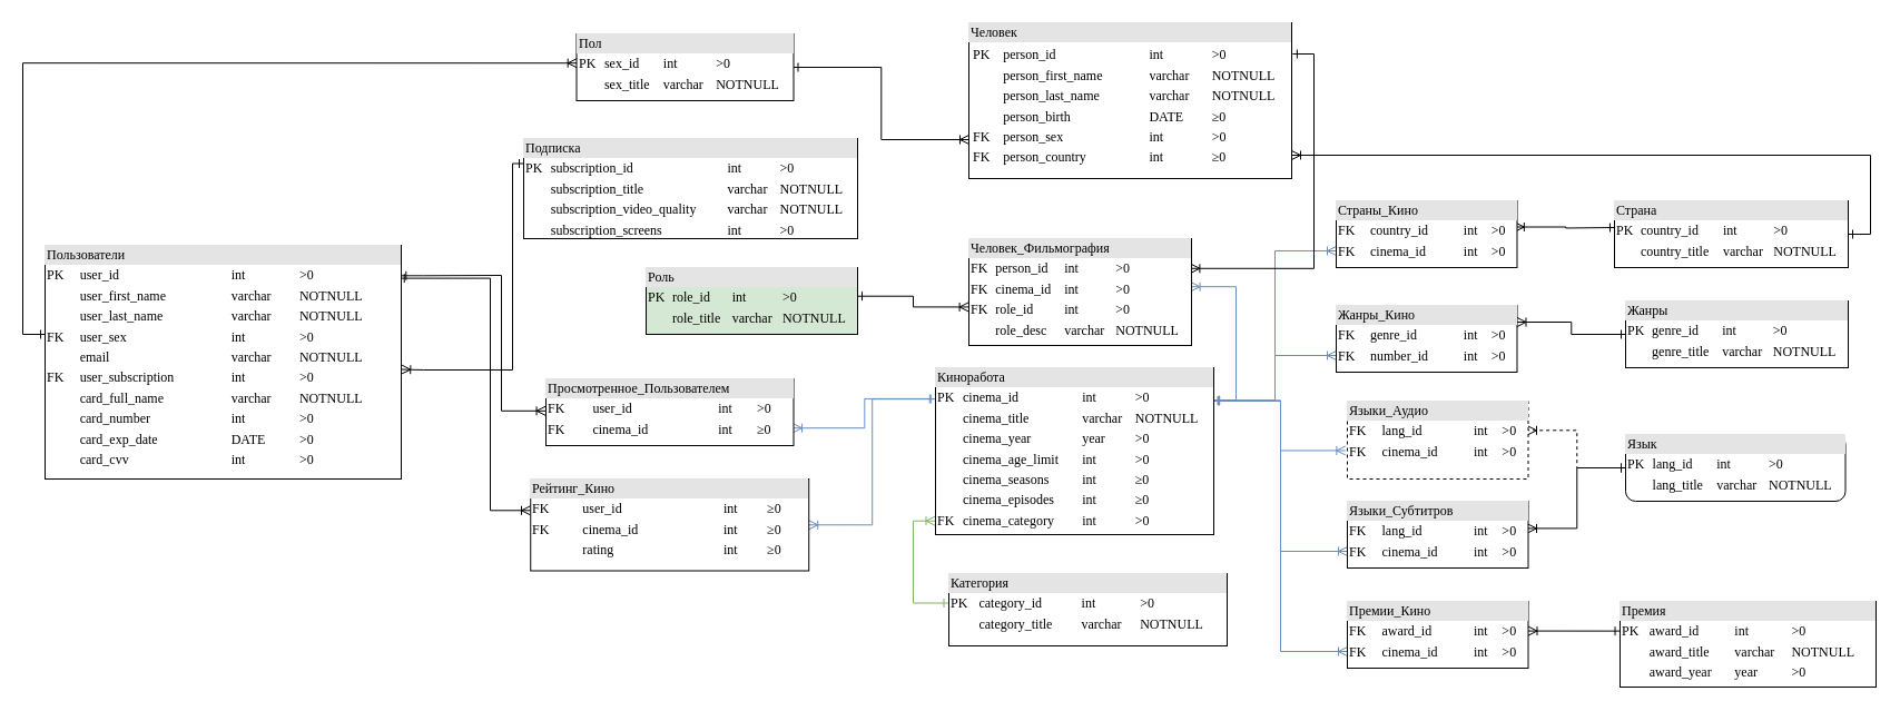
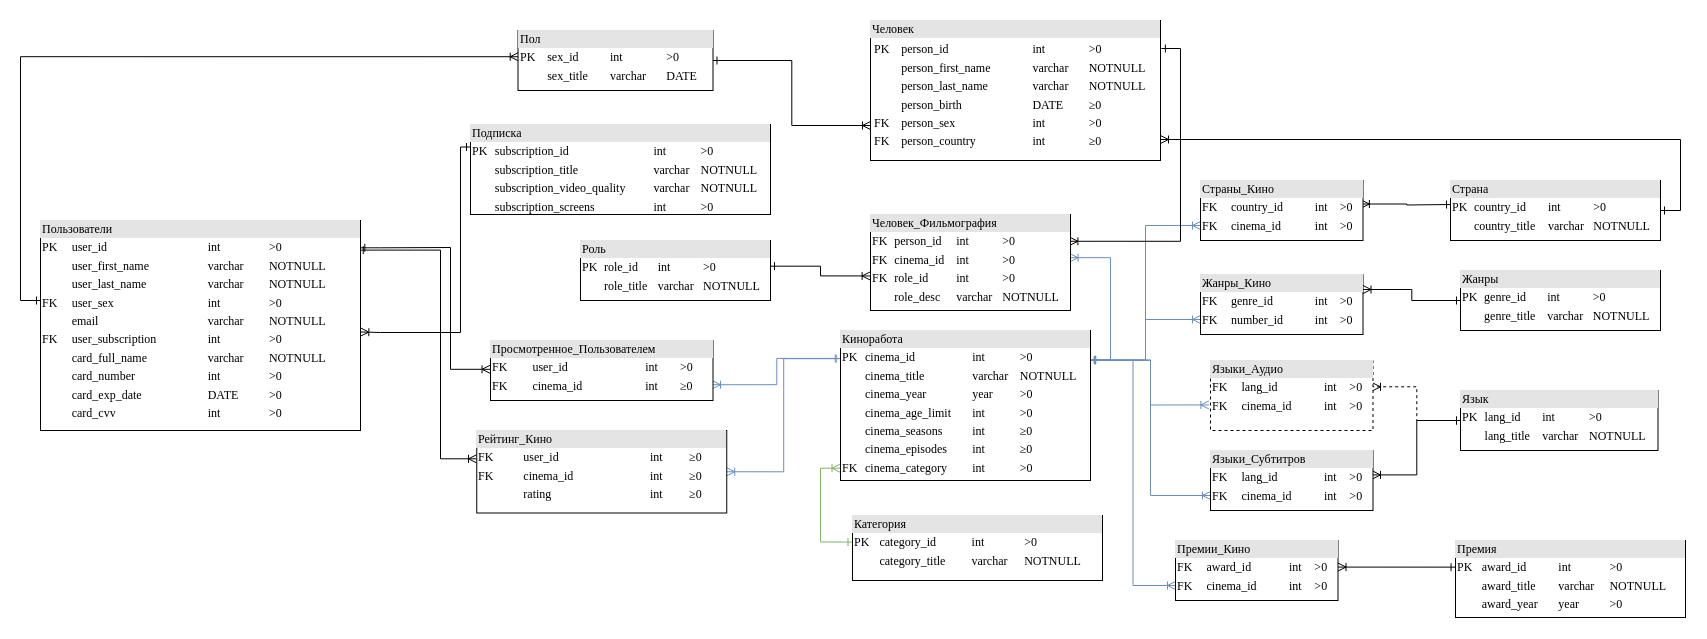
- <mxCell id="8" value="&lt;div style=&quot;box-sizing: border-box ; width: 100% ; background: #e4e4e4 ; padding: 2px&quot;&gt;Пол&lt;/div&gt;&lt;table style=&quot;width: 100% ; font-size: 1em&quot; cellpadding=&quot;2&quot; cellspacing=&quot;0&quot;&gt;&lt;tbody&gt;&lt;tr&gt;&lt;td&gt;PK&lt;/td&gt;&lt;td&gt;sex_id&lt;br&gt;&lt;/td&gt;&lt;td&gt;int&lt;/td&gt;&lt;td&gt;&amp;gt;0&lt;/td&gt;&lt;/tr&gt;&lt;tr&gt;&lt;td&gt;&lt;br&gt;&lt;/td&gt;&lt;td&gt;sex_title&lt;br&gt;&lt;/td&gt;&lt;td&gt;varchar&lt;/td&gt;&lt;td&gt;NOTNULL&lt;/td&gt;&lt;/tr&gt;&lt;/tbody&gt;&lt;/table&gt;" style="verticalAlign=top;align=left;overflow=fill;html=1;rounded=0;shadow=0;comic=0;labelBackgroundColor=none;strokeWidth=1;fontFamily=Verdana;fontSize=12" parent="1" vertex="1"><mxGeometry x="517.5" y="30" width="195" height="60" as="geometry" /></mxCell>
+ <mxCell id="8" value="&lt;div style=&quot;box-sizing: border-box ; width: 100% ; background: #e4e4e4 ; padding: 2px&quot;&gt;Пол&lt;/div&gt;&lt;table style=&quot;width: 100% ; font-size: 1em&quot; cellpadding=&quot;2&quot; cellspacing=&quot;0&quot;&gt;&lt;tbody&gt;&lt;tr&gt;&lt;td&gt;PK&lt;/td&gt;&lt;td&gt;sex_id&lt;br&gt;&lt;/td&gt;&lt;td&gt;int&lt;/td&gt;&lt;td&gt;&amp;gt;0&lt;/td&gt;&lt;/tr&gt;&lt;tr&gt;&lt;td&gt;&lt;br&gt;&lt;/td&gt;&lt;td&gt;sex_title&lt;br&gt;&lt;/td&gt;&lt;td&gt;varchar&lt;/td&gt;&lt;td&gt;DATE&lt;/td&gt;&lt;/tr&gt;&lt;/tbody&gt;&lt;/table&gt;" style="verticalAlign=top;align=left;overflow=fill;html=1;rounded=0;shadow=0;comic=0;labelBackgroundColor=none;strokeWidth=1;fontFamily=Verdana;fontSize=12" parent="1" vertex="1"><mxGeometry x="517.5" y="30" width="195" height="60" as="geometry" /></mxCell>
- <mxCell id="42" value="&lt;div style=&quot;box-sizing: border-box ; width: 100% ; background: #e4e4e4 ; padding: 2px&quot;&gt;Роль&lt;/div&gt;&lt;table style=&quot;width: 100% ; font-size: 1em&quot; cellpadding=&quot;2&quot; cellspacing=&quot;0&quot;&gt;&lt;tbody&gt;&lt;tr&gt;&lt;td&gt;PK&lt;/td&gt;&lt;td&gt;role_id&lt;br&gt;&lt;/td&gt;&lt;td&gt;int&lt;/td&gt;&lt;td&gt;&amp;gt;0&lt;/td&gt;&lt;/tr&gt;&lt;tr&gt;&lt;td&gt;&lt;br&gt;&lt;/td&gt;&lt;td&gt;role_title&lt;/td&gt;&lt;td&gt;varchar&lt;/td&gt;&lt;td&gt;NOTNULL&lt;/td&gt;&lt;/tr&gt;&lt;/tbody&gt;&lt;/table&gt;" style="verticalAlign=top;align=left;overflow=fill;html=1;rounded=0;shadow=0;comic=0;labelBackgroundColor=none;strokeWidth=1;fontFamily=Verdana;fontSize=12;fillColor=#d5e8d4;" parent="1" vertex="1"><mxGeometry x="580" y="240" width="190" height="60" as="geometry" /></mxCell>
+ <mxCell id="42" value="&lt;div style=&quot;box-sizing: border-box ; width: 100% ; background: #e4e4e4 ; padding: 2px&quot;&gt;Роль&lt;/div&gt;&lt;table style=&quot;width: 100% ; font-size: 1em&quot; cellpadding=&quot;2&quot; cellspacing=&quot;0&quot;&gt;&lt;tbody&gt;&lt;tr&gt;&lt;td&gt;PK&lt;/td&gt;&lt;td&gt;role_id&lt;br&gt;&lt;/td&gt;&lt;td&gt;int&lt;/td&gt;&lt;td&gt;&amp;gt;0&lt;/td&gt;&lt;/tr&gt;&lt;tr&gt;&lt;td&gt;&lt;br&gt;&lt;/td&gt;&lt;td&gt;role_title&lt;/td&gt;&lt;td&gt;varchar&lt;/td&gt;&lt;td&gt;NOTNULL&lt;/td&gt;&lt;/tr&gt;&lt;/tbody&gt;&lt;/table&gt;" style="verticalAlign=top;align=left;overflow=fill;html=1;rounded=0;shadow=0;comic=0;labelBackgroundColor=none;strokeWidth=1;fontFamily=Verdana;fontSize=12" parent="1" vertex="1"><mxGeometry x="580" y="240" width="190" height="60" as="geometry" /></mxCell>
- <mxCell id="6" value="&lt;div style=&quot;box-sizing: border-box ; width: 100% ; background: #e4e4e4 ; padding: 2px&quot;&gt;Язык&lt;/div&gt;&lt;table style=&quot;width: 100% ; font-size: 1em&quot; cellpadding=&quot;2&quot; cellspacing=&quot;0&quot;&gt;&lt;tbody&gt;&lt;tr&gt;&lt;td&gt;PK&lt;/td&gt;&lt;td&gt;lang_id&lt;br&gt;&lt;/td&gt;&lt;td&gt;int&lt;/td&gt;&lt;td&gt;&amp;gt;0&lt;/td&gt;&lt;/tr&gt;&lt;tr&gt;&lt;td&gt;&lt;/td&gt;&lt;td&gt;lang_title&lt;br&gt;&lt;/td&gt;&lt;td&gt;varchar&lt;/td&gt;&lt;td&gt;NOTNULL&lt;/td&gt;&lt;/tr&gt;&lt;/tbody&gt;&lt;/table&gt;" style="verticalAlign=top;align=left;overflow=fill;html=1;shadow=0;comic=0;labelBackgroundColor=none;strokeWidth=1;fontFamily=Verdana;fontSize=12;rounded=1;" parent="1" vertex="1"><mxGeometry x="1460" y="390" width="197.5" height="60" as="geometry" /></mxCell>
+ <mxCell id="6" value="&lt;div style=&quot;box-sizing: border-box ; width: 100% ; background: #e4e4e4 ; padding: 2px&quot;&gt;Язык&lt;/div&gt;&lt;table style=&quot;width: 100% ; font-size: 1em&quot; cellpadding=&quot;2&quot; cellspacing=&quot;0&quot;&gt;&lt;tbody&gt;&lt;tr&gt;&lt;td&gt;PK&lt;/td&gt;&lt;td&gt;lang_id&lt;br&gt;&lt;/td&gt;&lt;td&gt;int&lt;/td&gt;&lt;td&gt;&amp;gt;0&lt;/td&gt;&lt;/tr&gt;&lt;tr&gt;&lt;td&gt;&lt;/td&gt;&lt;td&gt;lang_title&lt;br&gt;&lt;/td&gt;&lt;td&gt;varchar&lt;/td&gt;&lt;td&gt;NOTNULL&lt;/td&gt;&lt;/tr&gt;&lt;/tbody&gt;&lt;/table&gt;" style="verticalAlign=top;align=left;overflow=fill;html=1;rounded=0;shadow=0;comic=0;labelBackgroundColor=none;strokeWidth=1;fontFamily=Verdana;fontSize=12" parent="1" vertex="1"><mxGeometry x="1460" y="390" width="197.5" height="60" as="geometry" /></mxCell>
- <mxCell id="34" value="&lt;div style=&quot;box-sizing: border-box ; width: 100% ; background: #e4e4e4 ; padding: 2px&quot;&gt;Премии_Кино&lt;/div&gt;&lt;table style=&quot;width: 100% ; font-size: 1em&quot; cellpadding=&quot;2&quot; cellspacing=&quot;0&quot;&gt;&lt;tbody&gt;&lt;tr&gt;&lt;td&gt;FK&lt;/td&gt;&lt;td&gt;award_id&lt;br&gt;&lt;/td&gt;&lt;td&gt;int&lt;/td&gt;&lt;td&gt;&amp;gt;0&lt;/td&gt;&lt;/tr&gt;&lt;tr&gt;&lt;td&gt;FK&lt;/td&gt;&lt;td&gt;cinema_id&lt;br&gt;&lt;/td&gt;&lt;td&gt;int&lt;/td&gt;&lt;td&gt;&amp;gt;0&lt;/td&gt;&lt;/tr&gt;&lt;/tbody&gt;&lt;/table&gt;" style="verticalAlign=top;align=left;overflow=fill;html=1;rounded=0;shadow=0;comic=0;labelBackgroundColor=none;strokeWidth=1;fontFamily=Verdana;fontSize=12" parent="1" vertex="1"><mxGeometry x="1210" y="540" width="162.5" height="60" as="geometry" /></mxCell>
+ <mxCell id="34" value="&lt;div style=&quot;box-sizing: border-box ; width: 100% ; background: #e4e4e4 ; padding: 2px&quot;&gt;Премии_Кино&lt;/div&gt;&lt;table style=&quot;width: 100% ; font-size: 1em&quot; cellpadding=&quot;2&quot; cellspacing=&quot;0&quot;&gt;&lt;tbody&gt;&lt;tr&gt;&lt;td&gt;FK&lt;/td&gt;&lt;td&gt;award_id&lt;br&gt;&lt;/td&gt;&lt;td&gt;int&lt;/td&gt;&lt;td&gt;&amp;gt;0&lt;/td&gt;&lt;/tr&gt;&lt;tr&gt;&lt;td&gt;FK&lt;/td&gt;&lt;td&gt;cinema_id&lt;br&gt;&lt;/td&gt;&lt;td&gt;int&lt;/td&gt;&lt;td&gt;&amp;gt;0&lt;/td&gt;&lt;/tr&gt;&lt;/tbody&gt;&lt;/table&gt;" style="verticalAlign=top;align=left;overflow=fill;html=1;rounded=0;shadow=0;comic=0;labelBackgroundColor=none;strokeWidth=1;fontFamily=Verdana;fontSize=12" parent="1" vertex="1"><mxGeometry x="1175" y="540" width="162.5" height="60" as="geometry" /></mxCell>
